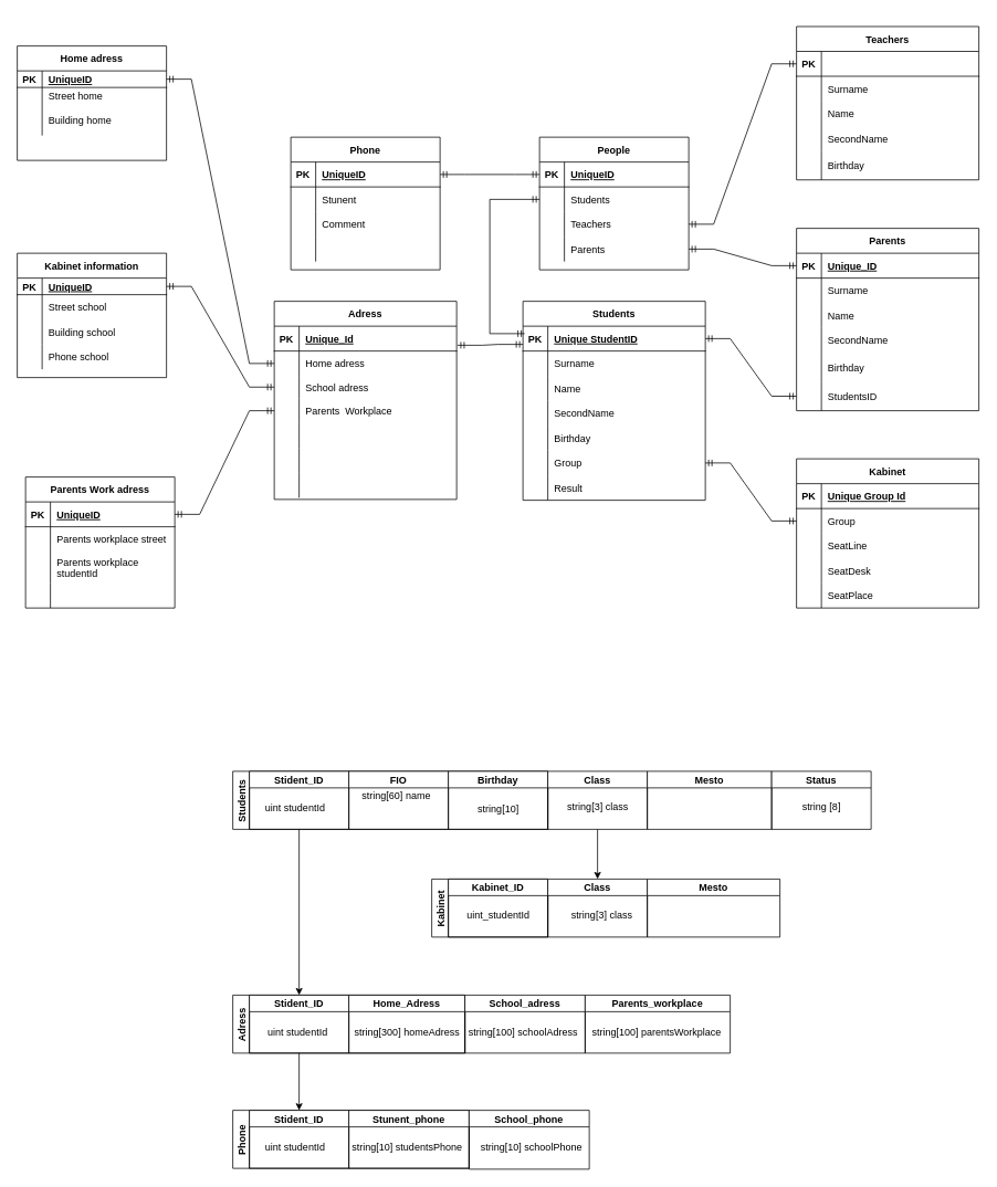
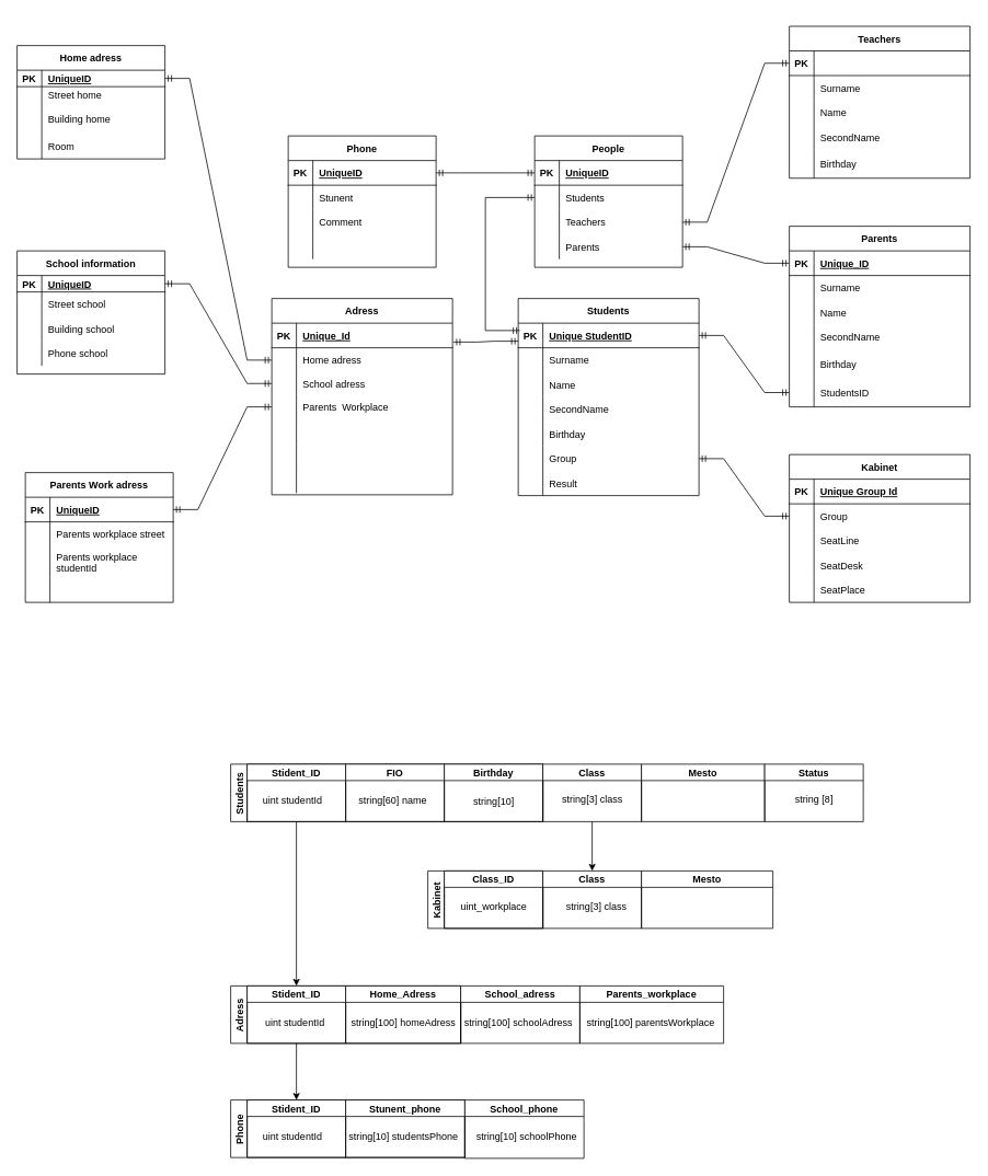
+ <mxCell id="139" value="Room" style="shape=partialRectangle;connectable=0;fillColor=none;top=0;left=0;bottom=0;right=0;align=left;spacingLeft=6;overflow=hidden;" parent="137" vertex="1"><mxGeometry x="30" width="150" height="30" as="geometry"><mxRectangle width="150" height="30" as="alternateBounds" /></mxGeometry></mxCell>
- <mxCell id="113" value="Kabinet information" style="shape=table;startSize=30;container=1;collapsible=1;childLayout=tableLayout;fixedRows=1;rowLines=0;fontStyle=1;align=center;resizeLast=1;" parent="1" vertex="1"><mxGeometry x="20" y="305" width="180" height="150" as="geometry" /></mxCell>
+ <mxCell id="113" value="School information" style="shape=table;startSize=30;container=1;collapsible=1;childLayout=tableLayout;fixedRows=1;rowLines=0;fontStyle=1;align=center;resizeLast=1;" parent="1" vertex="1"><mxGeometry x="20" y="305" width="180" height="150" as="geometry" /></mxCell>
- <mxCell id="37" value="string[60] name" style="text;html=1;align=center;verticalAlign=middle;resizable=0;points=[];autosize=1;strokeColor=none;fillColor=none;" parent="1" vertex="1"><mxGeometry x="427" y="950" width="100" height="20" as="geometry" /></mxCell>
+ <mxCell id="37" value="string[60] name" style="text;html=1;align=center;verticalAlign=middle;resizable=0;points=[];autosize=1;strokeColor=none;fillColor=none;" parent="1" vertex="1"><mxGeometry x="427" y="965" width="100" height="20" as="geometry" /></mxCell>
- <mxCell id="14" value="Kabinet_ID" style="swimlane;startSize=20;" parent="13" vertex="1"><mxGeometry x="20" width="120" height="70" as="geometry" /></mxCell>
+ <mxCell id="14" value="Class_ID" style="swimlane;startSize=20;" parent="13" vertex="1"><mxGeometry x="20" width="120" height="70" as="geometry" /></mxCell>
- <mxCell id="15" value="uint_studentId" style="text;html=1;align=center;verticalAlign=middle;resizable=0;points=[];autosize=1;strokeColor=none;fillColor=none;" parent="14" vertex="1"><mxGeometry x="15" y="34" width="90" height="20" as="geometry" /></mxCell>
+ <mxCell id="15" value="uint_workplace" style="text;html=1;align=center;verticalAlign=middle;resizable=0;points=[];autosize=1;strokeColor=none;fillColor=none;" parent="14" vertex="1"><mxGeometry x="15" y="34" width="90" height="20" as="geometry" /></mxCell>
- <mxCell id="23" value="string[300] homeAdress" style="text;html=1;align=center;verticalAlign=middle;resizable=0;points=[];autosize=1;strokeColor=none;fillColor=none;" parent="22" vertex="1"><mxGeometry y="35" width="140" height="20" as="geometry" /></mxCell>
+ <mxCell id="23" value="string[100] homeAdress" style="text;html=1;align=center;verticalAlign=middle;resizable=0;points=[];autosize=1;strokeColor=none;fillColor=none;" parent="22" vertex="1"><mxGeometry y="35" width="140" height="20" as="geometry" /></mxCell>
